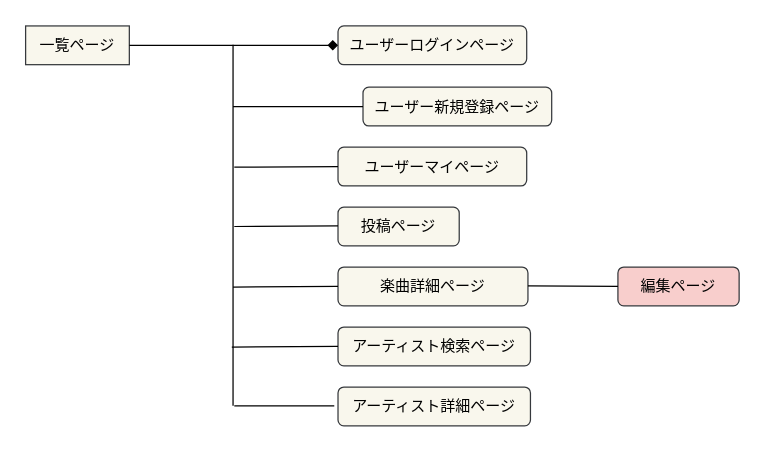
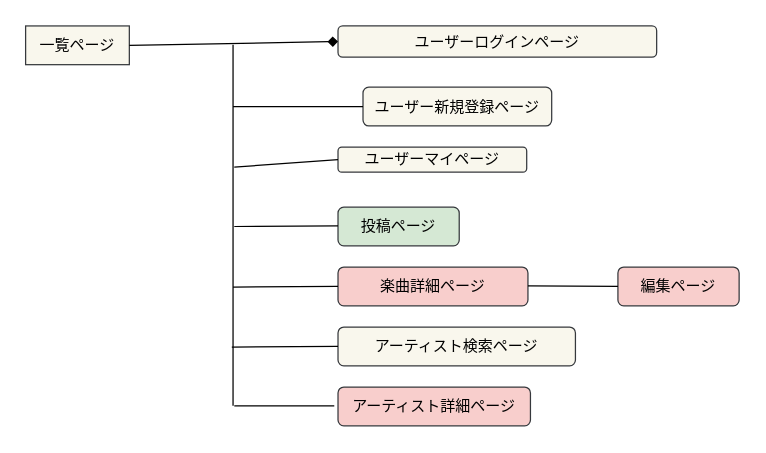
- <mxCell id="3" value="&lt;font color=&quot;#000000&quot;&gt;ユーザーログインページ&lt;/font&gt;" style="rounded=1;whiteSpace=wrap;html=1;fillColor=#f9f7ed;strokeColor=#36393d;" parent="1" vertex="1"><mxGeometry x="270" y="20" width="151" height="31" as="geometry" /></mxCell>
+ <mxCell id="3" value="&lt;font color=&quot;#000000&quot;&gt;ユーザーログインページ&lt;/font&gt;" style="rounded=1;whiteSpace=wrap;html=1;fillColor=#f9f7ed;strokeColor=#36393d;" parent="1" vertex="1"><mxGeometry x="270" y="20" width="255" height="25" as="geometry" /></mxCell>
- <mxCell id="6" value="&lt;font color=&quot;#000000&quot;&gt;ユーザーマイページ&lt;/font&gt;" style="rounded=1;whiteSpace=wrap;html=1;fillColor=#f9f7ed;strokeColor=#36393d;" parent="1" vertex="1"><mxGeometry x="270" y="117" width="151" height="31" as="geometry" /></mxCell>
+ <mxCell id="6" value="&lt;font color=&quot;#000000&quot;&gt;ユーザーマイページ&lt;/font&gt;" style="rounded=1;whiteSpace=wrap;html=1;fillColor=#f9f7ed;strokeColor=#36393d;" parent="1" vertex="1"><mxGeometry x="270" y="117" width="151" height="20" as="geometry" /></mxCell>
- <mxCell id="7" value="&lt;font color=&quot;#000000&quot;&gt;投稿ページ&lt;/font&gt;" style="rounded=1;whiteSpace=wrap;html=1;fillColor=#f9f7ed;strokeColor=#36393d;" parent="1" vertex="1"><mxGeometry x="270" y="165" width="97" height="31" as="geometry" /></mxCell>
+ <mxCell id="7" value="&lt;font color=&quot;#000000&quot;&gt;投稿ページ&lt;/font&gt;" style="rounded=1;whiteSpace=wrap;html=1;fillColor=#d5e8d4;strokeColor=#36393d;" parent="1" vertex="1"><mxGeometry x="270" y="165" width="97" height="31" as="geometry" /></mxCell>
- <mxCell id="8" value="&lt;font color=&quot;#000000&quot;&gt;楽曲詳細ページ&lt;/font&gt;" style="rounded=1;whiteSpace=wrap;html=1;fillColor=#f9f7ed;strokeColor=#36393d;" parent="1" vertex="1"><mxGeometry x="270" y="213" width="152" height="31" as="geometry" /></mxCell>
+ <mxCell id="8" value="&lt;font color=&quot;#000000&quot;&gt;楽曲詳細ページ&lt;/font&gt;" style="rounded=1;whiteSpace=wrap;html=1;fillColor=#f8cecc;strokeColor=#36393d;" parent="1" vertex="1"><mxGeometry x="270" y="213" width="152" height="31" as="geometry" /></mxCell>
- <mxCell id="9" value="&lt;font color=&quot;#000000&quot;&gt;アーティスト検索ページ&lt;/font&gt;" style="rounded=1;whiteSpace=wrap;html=1;fillColor=#f9f7ed;strokeColor=#36393d;" vertex="1" parent="1"><mxGeometry x="270" y="261" width="154" height="31" as="geometry" /></mxCell>
+ <mxCell id="9" value="&lt;font color=&quot;#000000&quot;&gt;アーティスト検索ページ&lt;/font&gt;" style="rounded=1;whiteSpace=wrap;html=1;fillColor=#f9f7ed;strokeColor=#36393d;" vertex="1" parent="1"><mxGeometry x="270" y="261" width="190" height="31" as="geometry" /></mxCell>
- <mxCell id="10" value="&lt;font color=&quot;#000000&quot;&gt;アーティスト詳細ページ&lt;/font&gt;" style="rounded=1;whiteSpace=wrap;html=1;fillColor=#f9f7ed;strokeColor=#36393d;" vertex="1" parent="1"><mxGeometry x="270" y="309" width="154" height="31" as="geometry" /></mxCell>
+ <mxCell id="10" value="&lt;font color=&quot;#000000&quot;&gt;アーティスト詳細ページ&lt;/font&gt;" style="rounded=1;whiteSpace=wrap;html=1;fillColor=#f8cecc;strokeColor=#36393d;" vertex="1" parent="1"><mxGeometry x="270" y="309" width="154" height="31" as="geometry" /></mxCell>
